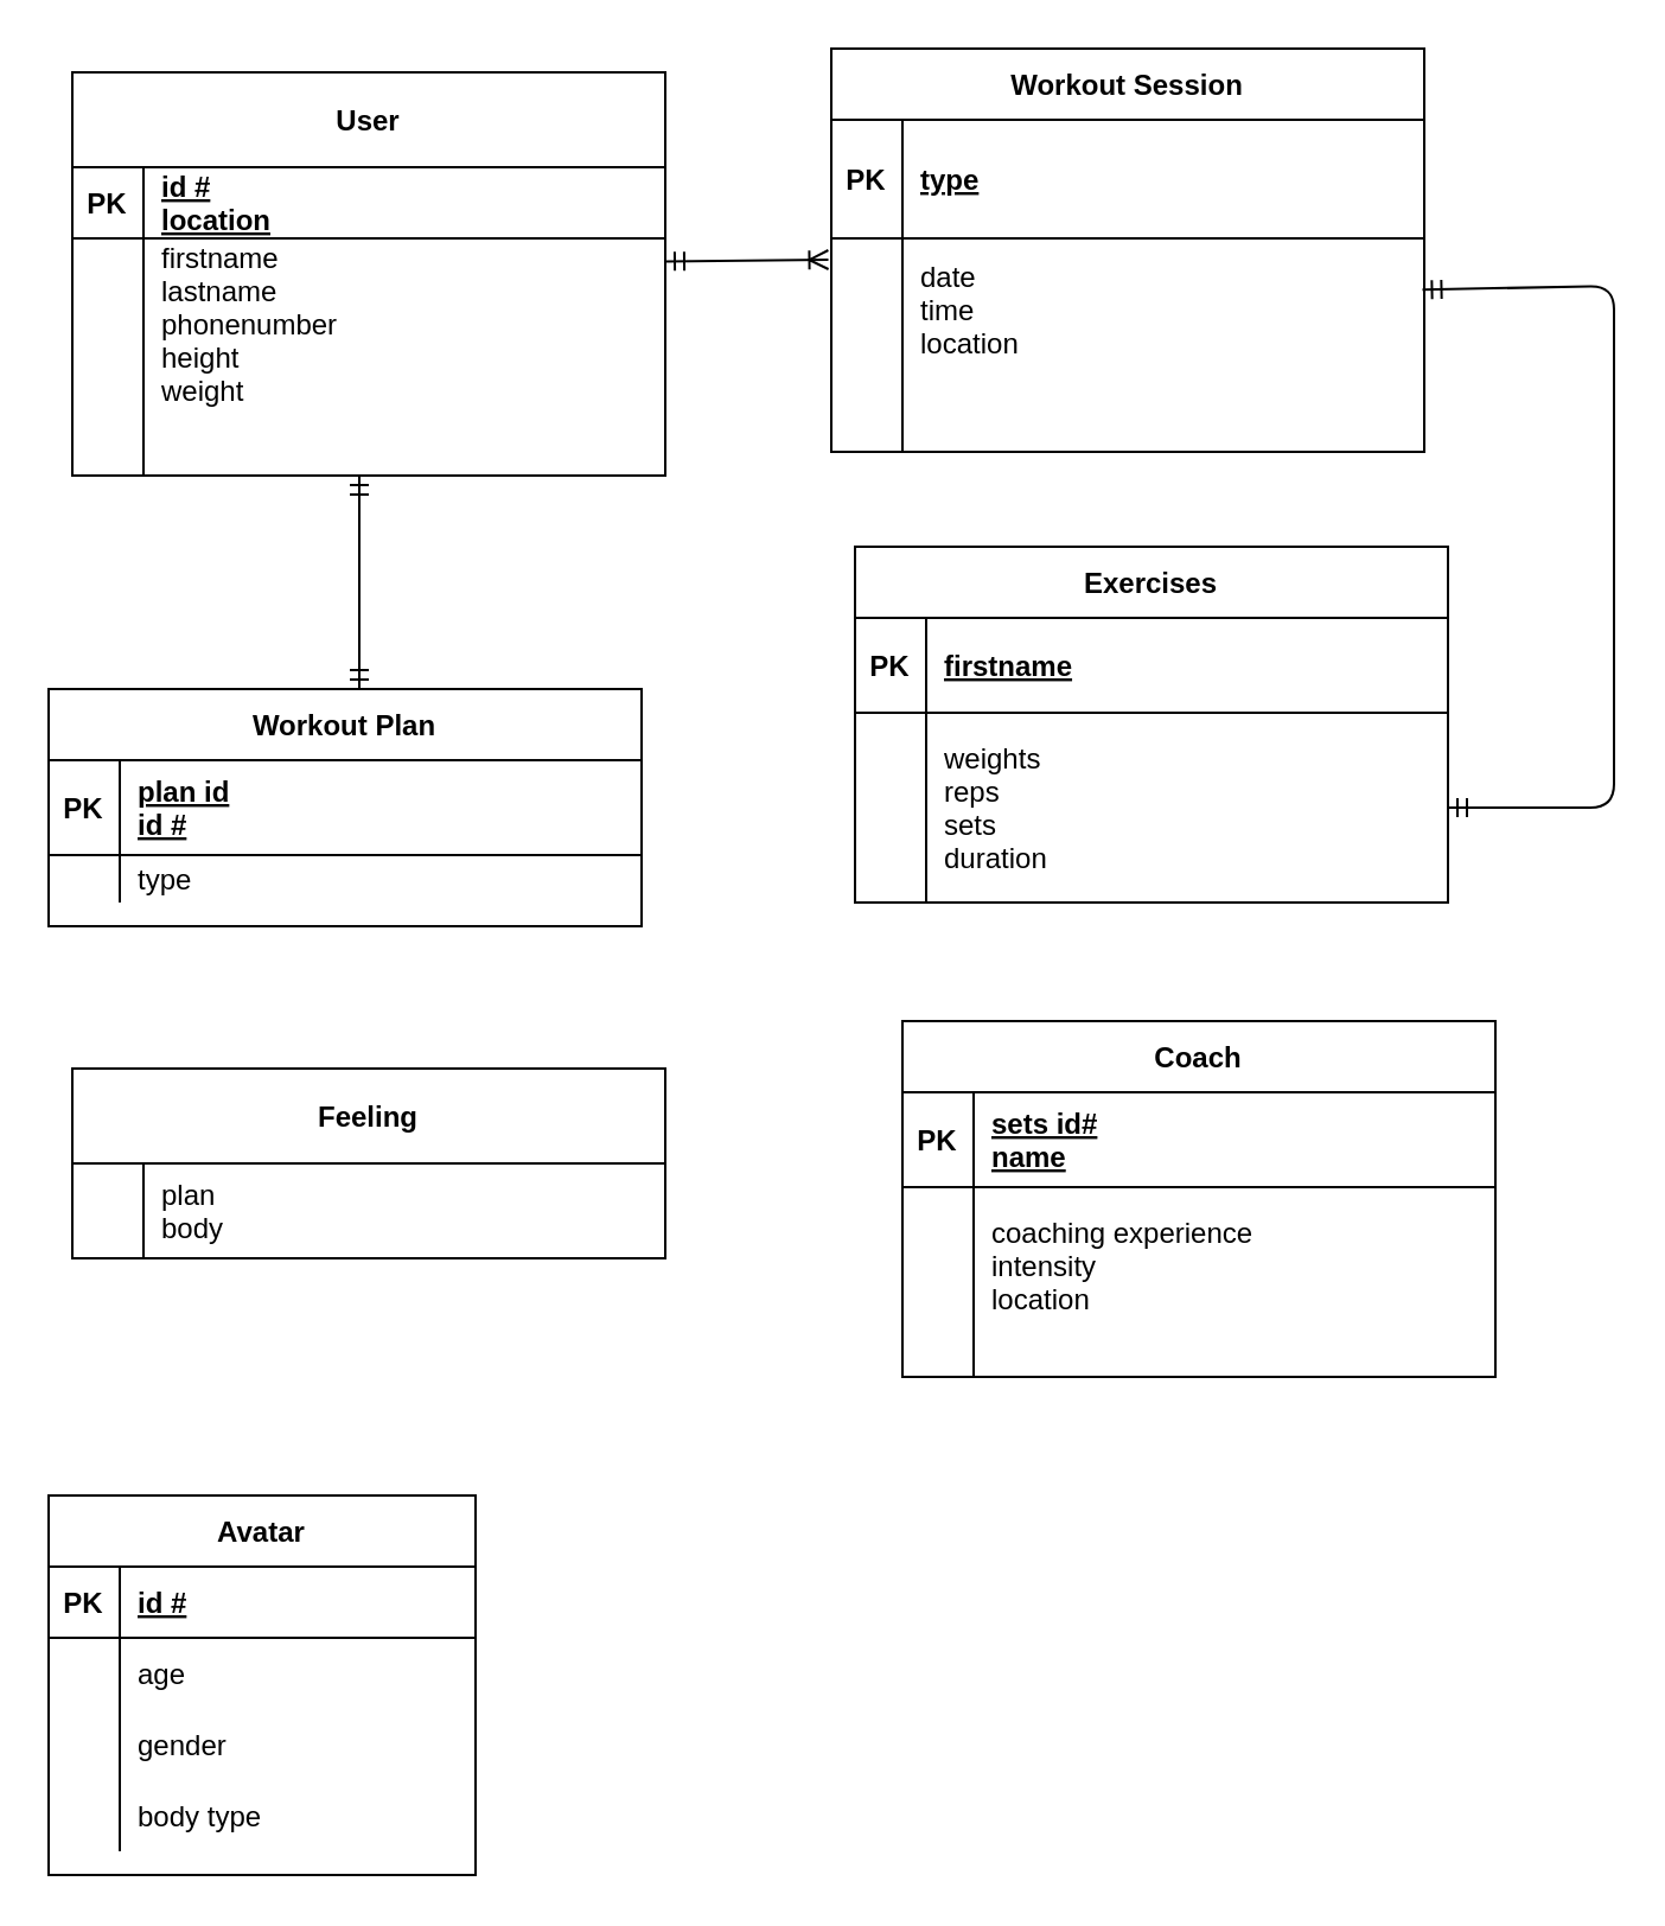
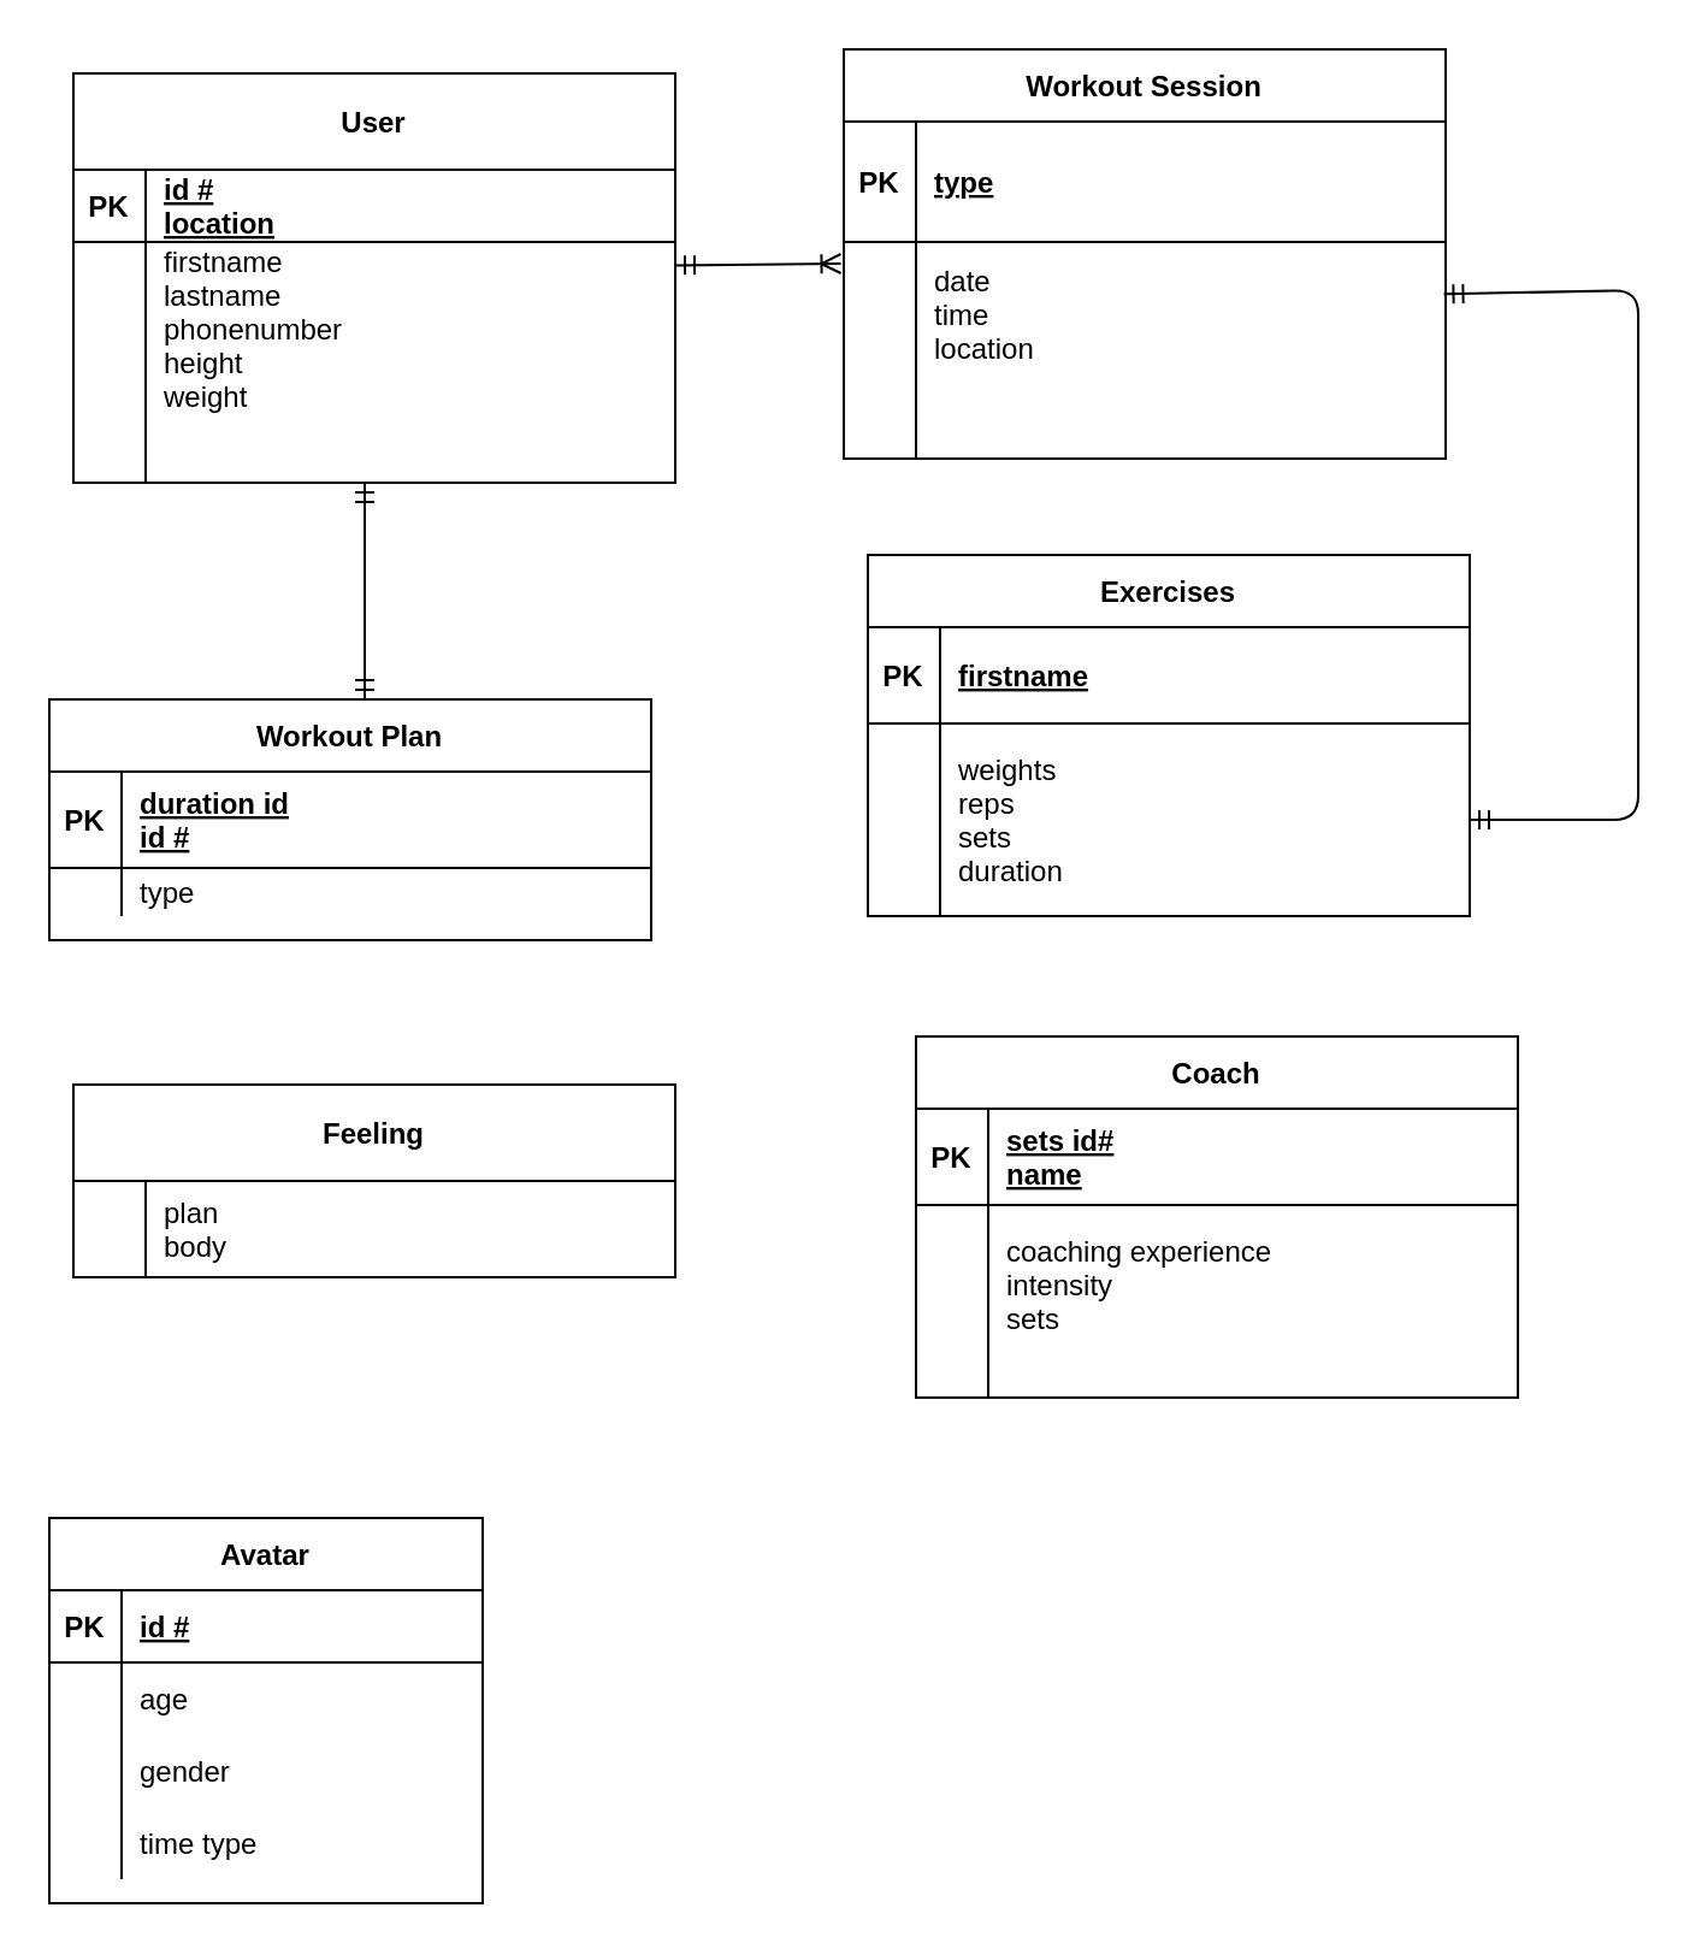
- <mxCell id="22" value="plan id&#10;id #" style="shape=partialRectangle;overflow=hidden;connectable=0;fillColor=none;top=0;left=0;bottom=0;right=0;align=left;spacingLeft=6;fontStyle=5;" parent="20" vertex="1"><mxGeometry x="30" width="220" height="40" as="geometry" /></mxCell>
+ <mxCell id="22" value="duration id&#10;id #" style="shape=partialRectangle;overflow=hidden;connectable=0;fillColor=none;top=0;left=0;bottom=0;right=0;align=left;spacingLeft=6;fontStyle=5;" parent="20" vertex="1"><mxGeometry x="30" width="220" height="40" as="geometry" /></mxCell>
- <mxCell id="43" value="coaching experience&#10;intensity&#10;location&#10;" style="shape=partialRectangle;overflow=hidden;connectable=0;fillColor=none;top=0;left=0;bottom=0;right=0;align=left;spacingLeft=6;" parent="41" vertex="1"><mxGeometry x="30" width="220" height="80" as="geometry" /></mxCell>
+ <mxCell id="43" value="coaching experience&#10;intensity&#10;sets&#10;" style="shape=partialRectangle;overflow=hidden;connectable=0;fillColor=none;top=0;left=0;bottom=0;right=0;align=left;spacingLeft=6;" parent="41" vertex="1"><mxGeometry x="30" width="220" height="80" as="geometry" /></mxCell>
- <mxCell id="56" value="body type " style="shape=partialRectangle;connectable=0;fillColor=none;top=0;left=0;bottom=0;right=0;align=left;spacingLeft=6;overflow=hidden;" parent="54" vertex="1"><mxGeometry x="30" width="150" height="30" as="geometry" /></mxCell>
+ <mxCell id="56" value="time type " style="shape=partialRectangle;connectable=0;fillColor=none;top=0;left=0;bottom=0;right=0;align=left;spacingLeft=6;overflow=hidden;" parent="54" vertex="1"><mxGeometry x="30" width="150" height="30" as="geometry" /></mxCell>
